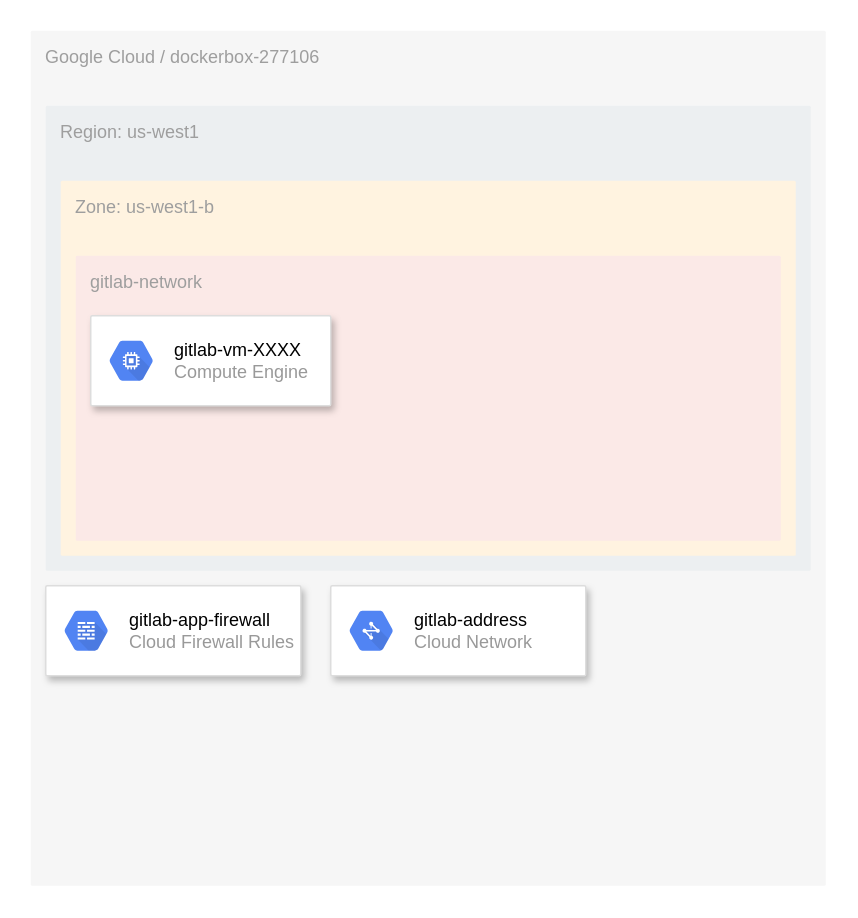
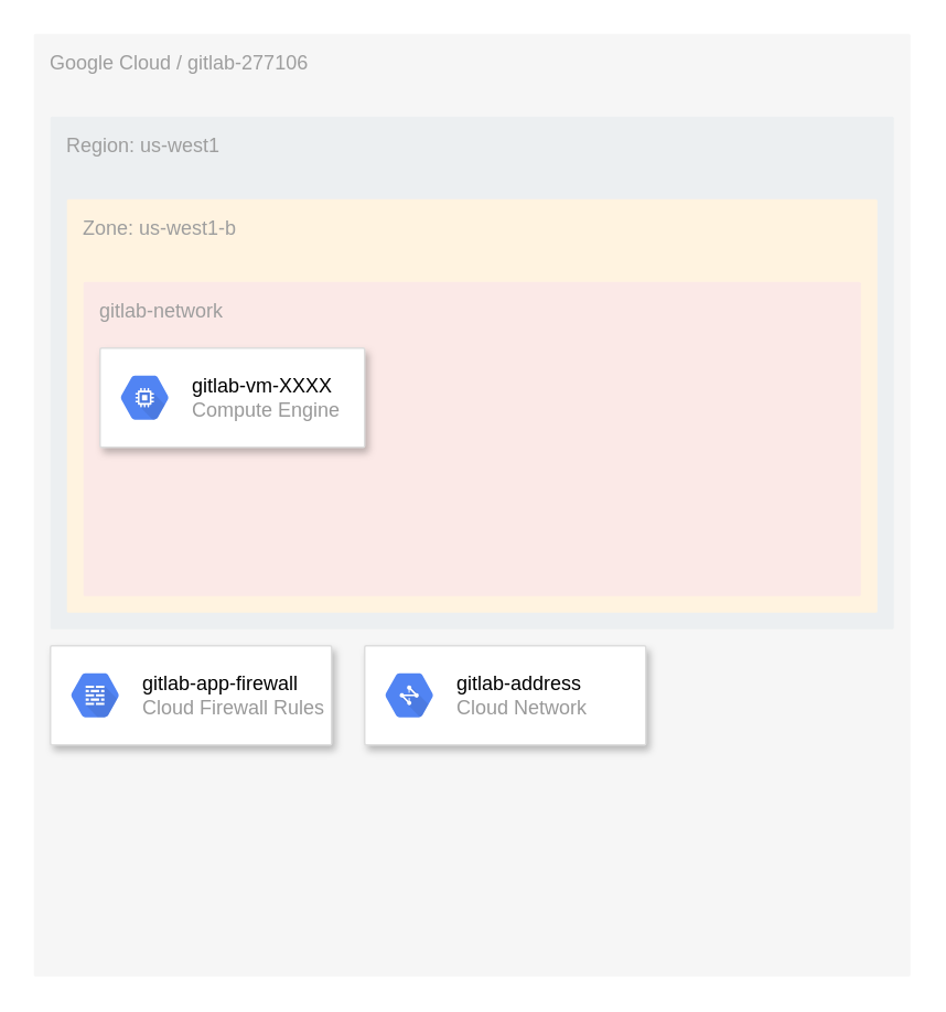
- <mxCell id="2" value="Google Cloud / dockerbox-277106" style="points=[[0,0,0],[0.25,0,0],[0.5,0,0],[0.75,0,0],[1,0,0],[1,0.25,0],[1,0.5,0],[1,0.75,0],[1,1,0],[0.75,1,0],[0.5,1,0],[0.25,1,0],[0,1,0],[0,0.75,0],[0,0.5,0],[0,0.25,0]];rounded=1;absoluteArcSize=1;arcSize=2;html=1;strokeColor=none;gradientColor=none;shadow=0;dashed=0;fontSize=12;fontColor=#9E9E9E;align=left;verticalAlign=top;spacing=10;spacingTop=-4;fillColor=#F6F6F6;" vertex="1" parent="1"><mxGeometry x="20" y="20" width="530" height="570" as="geometry" /></mxCell>
+ <mxCell id="2" value="Google Cloud / gitlab-277106" style="points=[[0,0,0],[0.25,0,0],[0.5,0,0],[0.75,0,0],[1,0,0],[1,0.25,0],[1,0.5,0],[1,0.75,0],[1,1,0],[0.75,1,0],[0.5,1,0],[0.25,1,0],[0,1,0],[0,0.75,0],[0,0.5,0],[0,0.25,0]];rounded=1;absoluteArcSize=1;arcSize=2;html=1;strokeColor=none;gradientColor=none;shadow=0;dashed=0;fontSize=12;fontColor=#9E9E9E;align=left;verticalAlign=top;spacing=10;spacingTop=-4;fillColor=#F6F6F6;" vertex="1" parent="1"><mxGeometry x="20" y="20" width="530" height="570" as="geometry" /></mxCell>
